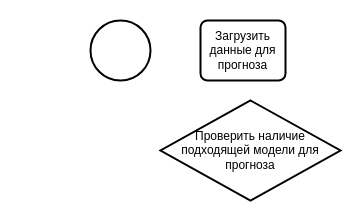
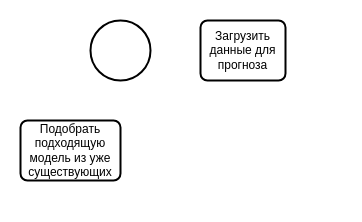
+ <mxCell id="4" value="Подобрать подходящую модель из уже существующих" style="rounded=1;whiteSpace=wrap;html=1;absoluteArcSize=1;arcSize=14;strokeWidth=2;" vertex="1" parent="1"><mxGeometry x="20" y="120" width="100" height="60" as="geometry" /></mxCell>
- <mxCell id="5" value="Проверить наличие подходящей модели для прогноза" style="strokeWidth=2;html=1;shape=mxgraph.flowchart.decision;whiteSpace=wrap;" vertex="1" parent="1"><mxGeometry x="160" y="100" width="180" height="100" as="geometry" /></mxCell>
